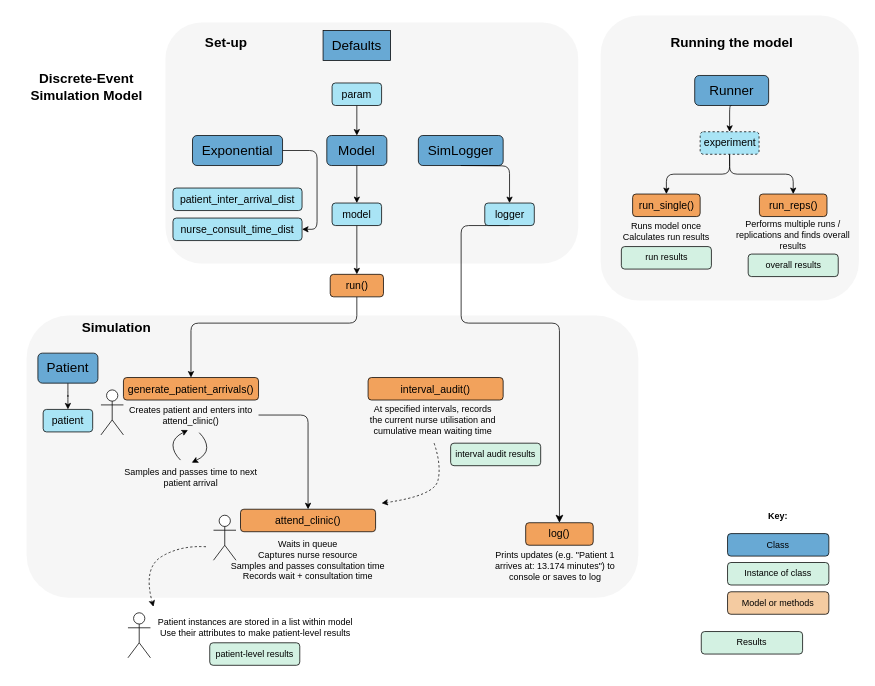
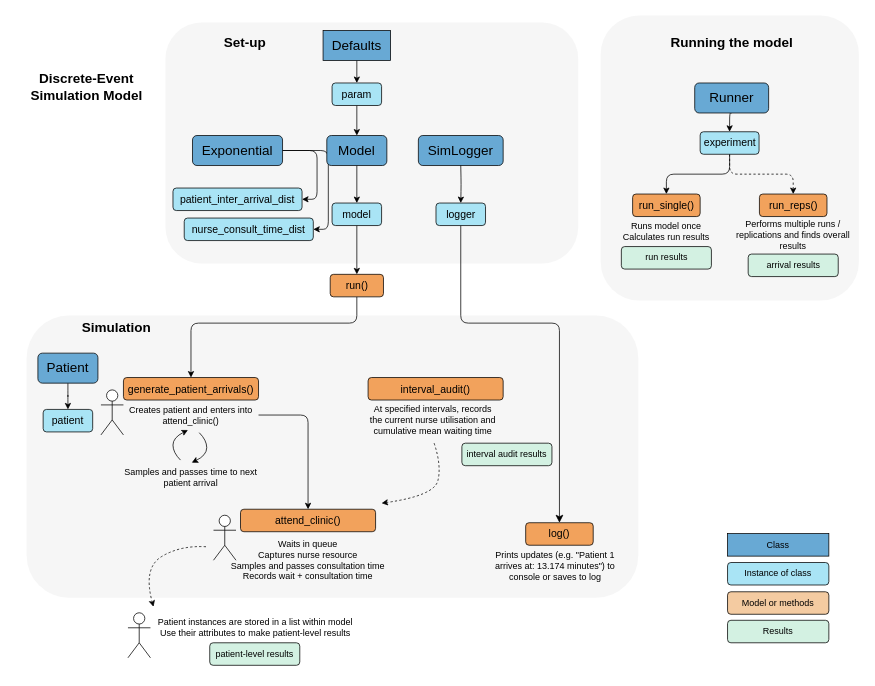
- <mxCell id="66" value="&lt;font style=&quot;font-size: 18px;&quot;&gt;Set-up&lt;/font&gt;" style="text;html=1;align=center;verticalAlign=middle;whiteSpace=wrap;rounded=1;fontStyle=1;" parent="1" vertex="1"><mxGeometry x="256" y="40" width="90" height="31" as="geometry" /></mxCell>
+ <mxCell id="66" value="&lt;font style=&quot;font-size: 18px;&quot;&gt;Set-up&lt;/font&gt;" style="text;html=1;align=center;verticalAlign=middle;whiteSpace=wrap;rounded=1;fontStyle=1;" parent="1" vertex="1"><mxGeometry x="281" y="40" width="90" height="31" as="geometry" /></mxCell>
+ <mxCell id="8" style="edgeStyle=orthogonalEdgeStyle;rounded=1;orthogonalLoop=1;jettySize=auto;html=1;exitX=0.5;exitY=1;exitDx=0;exitDy=0;entryX=0.5;entryY=0;entryDx=0;entryDy=0;" parent="1" source="9" target="15" edge="1"><mxGeometry relative="1" as="geometry" /></mxCell>
- <mxCell id="13" value="&lt;font style=&quot;font-size: 18px;&quot;&gt;Runner&lt;/font&gt;" style="rounded=1;whiteSpace=wrap;html=1;fillColor=#68A9D4;" parent="1" vertex="1"><mxGeometry x="925.25" y="100" width="98.5" height="40" as="geometry" /></mxCell>
+ <mxCell id="13" value="&lt;font style=&quot;font-size: 18px;&quot;&gt;Runner&lt;/font&gt;" style="rounded=1;whiteSpace=wrap;html=1;fillColor=#68A9D4;" parent="1" vertex="1"><mxGeometry x="925.25" y="110" width="98.5" height="40" as="geometry" /></mxCell>
- <mxCell id="36" value="&lt;font style=&quot;font-size: 14px;&quot;&gt;experiment&lt;/font&gt;" style="rounded=1;whiteSpace=wrap;html=1;fillColor=#A9E4F5;dashed=1;" parent="1" vertex="1"><mxGeometry x="932.5" y="175" width="78.5" height="30" as="geometry" /></mxCell>
+ <mxCell id="36" value="&lt;font style=&quot;font-size: 14px;&quot;&gt;experiment&lt;/font&gt;" style="rounded=1;whiteSpace=wrap;html=1;fillColor=#A9E4F5;" parent="1" vertex="1"><mxGeometry x="932.5" y="175" width="78.5" height="30" as="geometry" /></mxCell>
- <mxCell id="35" style="edgeStyle=orthogonalEdgeStyle;rounded=1;orthogonalLoop=1;jettySize=auto;html=1;exitX=0.5;exitY=1;exitDx=0;exitDy=0;" parent="1" source="36" target="41" edge="1"><mxGeometry relative="1" as="geometry" /></mxCell>
+ <mxCell id="35" style="edgeStyle=orthogonalEdgeStyle;rounded=1;orthogonalLoop=1;jettySize=auto;html=1;exitX=0.5;exitY=1;exitDx=0;exitDy=0;dashed=1;" parent="1" source="36" target="41" edge="1"><mxGeometry relative="1" as="geometry" /></mxCell>
+ <mxCell id="5" style="edgeStyle=orthogonalEdgeStyle;rounded=1;orthogonalLoop=1;jettySize=auto;html=1;exitX=1;exitY=0.5;exitDx=0;exitDy=0;entryX=1;entryY=0.5;entryDx=0;entryDy=0;" parent="1" source="7" target="38" edge="1"><mxGeometry relative="1" as="geometry" /></mxCell>
- <mxCell id="63" value="&lt;font style=&quot;font-size: 14px;&quot;&gt;logger&lt;/font&gt;" style="rounded=1;whiteSpace=wrap;html=1;fillColor=#A9E4F5;" parent="1" vertex="1"><mxGeometry x="645.5" y="270" width="66" height="30" as="geometry" /></mxCell>
+ <mxCell id="63" value="&lt;font style=&quot;font-size: 14px;&quot;&gt;logger&lt;/font&gt;" style="rounded=1;whiteSpace=wrap;html=1;fillColor=#A9E4F5;" parent="1" vertex="1"><mxGeometry x="580.5" y="270" width="66" height="30" as="geometry" /></mxCell>
- <mxCell id="39" value="&lt;font style=&quot;font-size: 14px;&quot;&gt;nurse_consult_time_dist&lt;/font&gt;" style="rounded=1;whiteSpace=wrap;html=1;fillColor=#A9E4F5;" parent="1" vertex="1"><mxGeometry x="230" y="290" width="172" height="30" as="geometry" /></mxCell>
+ <mxCell id="39" value="&lt;font style=&quot;font-size: 14px;&quot;&gt;nurse_consult_time_dist&lt;/font&gt;" style="rounded=1;whiteSpace=wrap;html=1;fillColor=#A9E4F5;" parent="1" vertex="1"><mxGeometry x="245" y="290" width="172" height="30" as="geometry" /></mxCell>
- <mxCell id="46" value="overall results" style="rounded=1;whiteSpace=wrap;html=1;fillColor=#D3F1E2;" parent="1" vertex="1"><mxGeometry x="996.5" y="338" width="120" height="30" as="geometry" /></mxCell>
+ <mxCell id="46" value="arrival results" style="rounded=1;whiteSpace=wrap;html=1;fillColor=#D3F1E2;" parent="1" vertex="1"><mxGeometry x="996.5" y="338" width="120" height="30" as="geometry" /></mxCell>
- <mxCell id="44" value="interval audit results" style="rounded=1;whiteSpace=wrap;html=1;fillColor=#D3F1E2;" parent="1" vertex="1"><mxGeometry x="600" y="590" width="120" height="30" as="geometry" /></mxCell>
+ <mxCell id="44" value="interval audit results" style="rounded=1;whiteSpace=wrap;html=1;fillColor=#D3F1E2;" parent="1" vertex="1"><mxGeometry x="615" y="590" width="120" height="30" as="geometry" /></mxCell>
- <mxCell id="49" value="Key:" style="text;html=1;align=center;verticalAlign=middle;whiteSpace=wrap;rounded=1;fontStyle=1;" parent="1" vertex="1"><mxGeometry x="1014" y="675" width="45" height="25" as="geometry" /></mxCell>
- <mxCell id="53" value="Class" style="rounded=1;whiteSpace=wrap;html=1;fillColor=#68A9D4;" parent="1" vertex="1"><mxGeometry x="969" y="710.5" width="135" height="30" as="geometry" /></mxCell>
+ <mxCell id="53" value="Class" style="whiteSpace=wrap;html=1;fillColor=#68A9D4;rounded=0;" parent="1" vertex="1"><mxGeometry x="969" y="710.5" width="135" height="30" as="geometry" /></mxCell>
- <mxCell id="52" value="Instance of class" style="rounded=1;whiteSpace=wrap;html=1;fillColor=#d3f1e2;" parent="1" vertex="1"><mxGeometry x="969" y="749" width="135" height="30" as="geometry" /></mxCell>
+ <mxCell id="52" value="Instance of class" style="rounded=1;whiteSpace=wrap;html=1;fillColor=#A9E4F5;" parent="1" vertex="1"><mxGeometry x="969" y="749" width="135" height="30" as="geometry" /></mxCell>
- <mxCell id="50" value="Results" style="rounded=1;whiteSpace=wrap;html=1;fillColor=#D3F1E2;" parent="1" vertex="1"><mxGeometry x="934" y="841" width="135" height="30" as="geometry" /></mxCell>
+ <mxCell id="50" value="Results" style="rounded=1;whiteSpace=wrap;html=1;fillColor=#D3F1E2;" parent="1" vertex="1"><mxGeometry x="969" y="826" width="135" height="30" as="geometry" /></mxCell>
